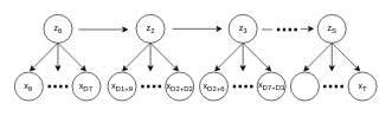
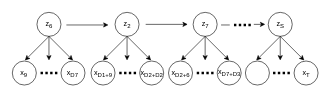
- <mxCell id="32" value="z&lt;sub&gt;3&lt;/sub&gt;" style="text;html=1;strokeColor=none;fillColor=none;align=center;verticalAlign=middle;whiteSpace=wrap;rounded=0;" vertex="1" parent="1"><mxGeometry x="330.5" y="29" width="21" height="21" as="geometry" /></mxCell>
+ <mxCell id="32" value="z&lt;sub&gt;7&lt;/sub&gt;" style="text;html=1;strokeColor=none;fillColor=none;align=center;verticalAlign=middle;whiteSpace=wrap;rounded=0;" vertex="1" parent="1"><mxGeometry x="330.5" y="29" width="21" height="21" as="geometry" /></mxCell>
